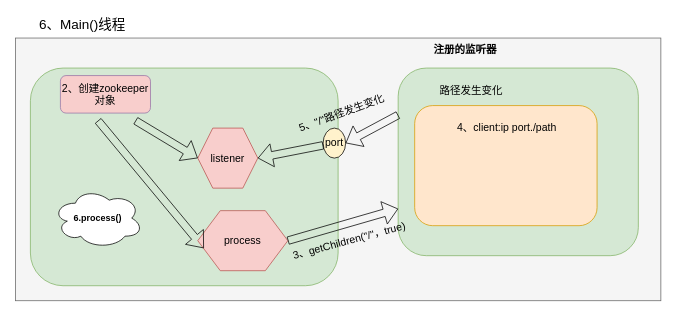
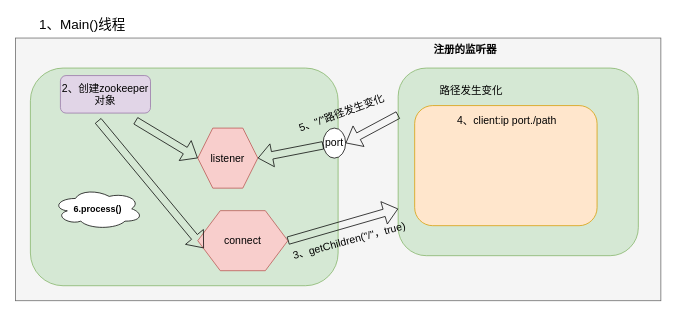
- <mxCell id="2" value="&lt;font style=&quot;font-size: 18px&quot;&gt;6、Main()线程&lt;/font&gt;" style="text;html=1;resizable=0;points=[];autosize=1;align=left;verticalAlign=top;spacingTop=-4;" vertex="1" parent="1"><mxGeometry x="50" y="20" width="130" height="20" as="geometry" /></mxCell>
+ <mxCell id="2" value="&lt;font style=&quot;font-size: 18px&quot;&gt;1、Main()线程&lt;/font&gt;" style="text;html=1;resizable=0;points=[];autosize=1;align=left;verticalAlign=top;spacingTop=-4;" vertex="1" parent="1"><mxGeometry x="50" y="20" width="130" height="20" as="geometry" /></mxCell>
- <mxCell id="21" value="&lt;span&gt;&lt;font style=&quot;font-size: 14px&quot;&gt;2、创建zookeeper对象&lt;/font&gt;&lt;/span&gt;" style="rounded=1;whiteSpace=wrap;html=1;fillColor=#f8cecc;strokeColor=#9673a6;" vertex="1" parent="1"><mxGeometry x="80" y="100" width="120" height="50" as="geometry" /></mxCell>
+ <mxCell id="21" value="&lt;span&gt;&lt;font style=&quot;font-size: 14px&quot;&gt;2、创建zookeeper对象&lt;/font&gt;&lt;/span&gt;" style="rounded=1;whiteSpace=wrap;html=1;fillColor=#e1d5e7;strokeColor=#9673a6;" vertex="1" parent="1"><mxGeometry x="80" y="100" width="120" height="50" as="geometry" /></mxCell>
- <mxCell id="19" value="&lt;font style=&quot;font-size: 14px&quot;&gt;4、client:ip port./path&lt;/font&gt;" style="text;html=1;strokeColor=none;fillColor=none;align=center;verticalAlign=middle;whiteSpace=wrap;rounded=0;" vertex="1" parent="1"><mxGeometry x="590" y="160" width="170" height="20" as="geometry" /></mxCell>
+ <mxCell id="19" value="&lt;font style=&quot;font-size: 14px&quot;&gt;4、client:ip port./path&lt;/font&gt;" style="text;html=1;strokeColor=none;fillColor=none;align=center;verticalAlign=middle;whiteSpace=wrap;rounded=0;" vertex="1" parent="1"><mxGeometry x="590" y="150" width="170" height="20" as="geometry" /></mxCell>
- <mxCell id="8" value="&lt;font style=&quot;font-size: 14px&quot;&gt;port&lt;/font&gt;" style="ellipse;whiteSpace=wrap;html=1;fillColor=#fff2cc;" vertex="1" parent="1"><mxGeometry x="430" y="170" width="30" height="40" as="geometry" /></mxCell>
+ <mxCell id="8" value="&lt;font style=&quot;font-size: 14px&quot;&gt;port&lt;/font&gt;" style="ellipse;whiteSpace=wrap;html=1;" vertex="1" parent="1"><mxGeometry x="430" y="170" width="30" height="40" as="geometry" /></mxCell>
- <mxCell id="20" value="&lt;b&gt;6.process()&lt;/b&gt;" style="ellipse;shape=cloud;whiteSpace=wrap;html=1;" vertex="1" parent="1"><mxGeometry x="70" y="250" width="120" height="80" as="geometry" /></mxCell>
+ <mxCell id="20" value="&lt;b&gt;6.process()&lt;/b&gt;" style="ellipse;shape=cloud;whiteSpace=wrap;html=1;" vertex="1" parent="1"><mxGeometry x="70" y="250" width="120" height="55" as="geometry" /></mxCell>
- <mxCell id="7" value="&lt;font style=&quot;font-size: 14px&quot;&gt;process&lt;/font&gt;" style="shape=hexagon;perimeter=hexagonPerimeter2;whiteSpace=wrap;html=1;fillColor=#f8cecc;strokeColor=#b85450;" vertex="1" parent="1"><mxGeometry x="263" y="280" width="120" height="80" as="geometry" /></mxCell>
+ <mxCell id="7" value="&lt;font style=&quot;font-size: 14px&quot;&gt;connect&lt;/font&gt;" style="shape=hexagon;perimeter=hexagonPerimeter2;whiteSpace=wrap;html=1;fillColor=#f8cecc;strokeColor=#b85450;" vertex="1" parent="1"><mxGeometry x="263" y="280" width="120" height="80" as="geometry" /></mxCell>
